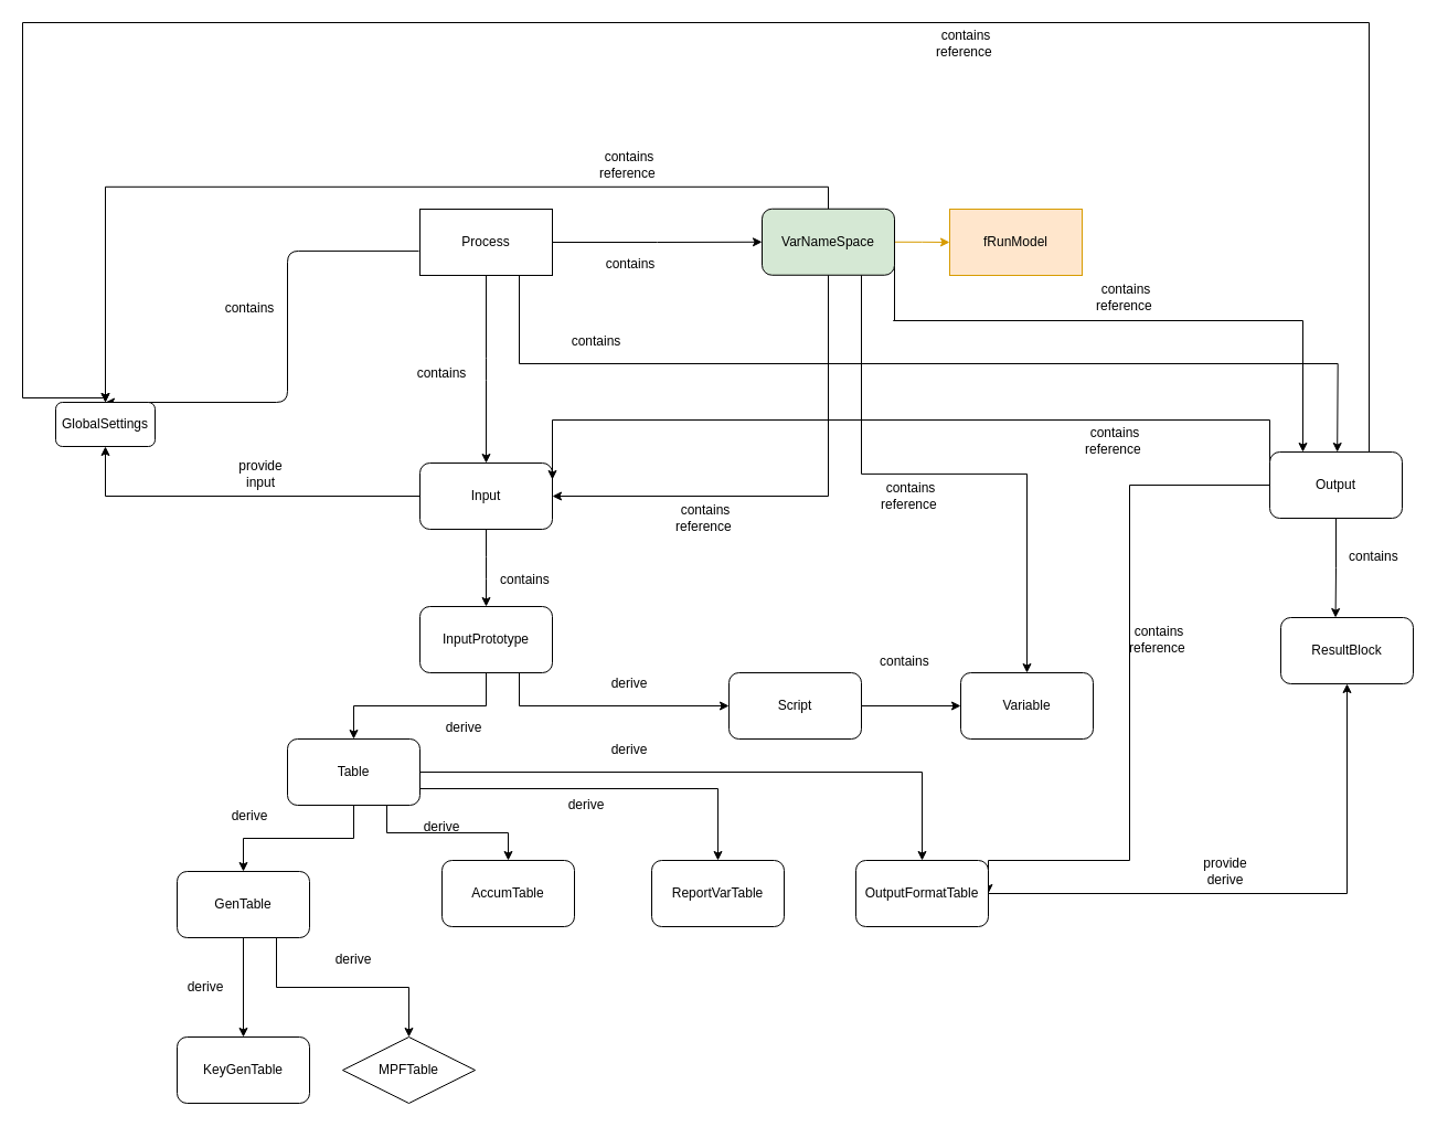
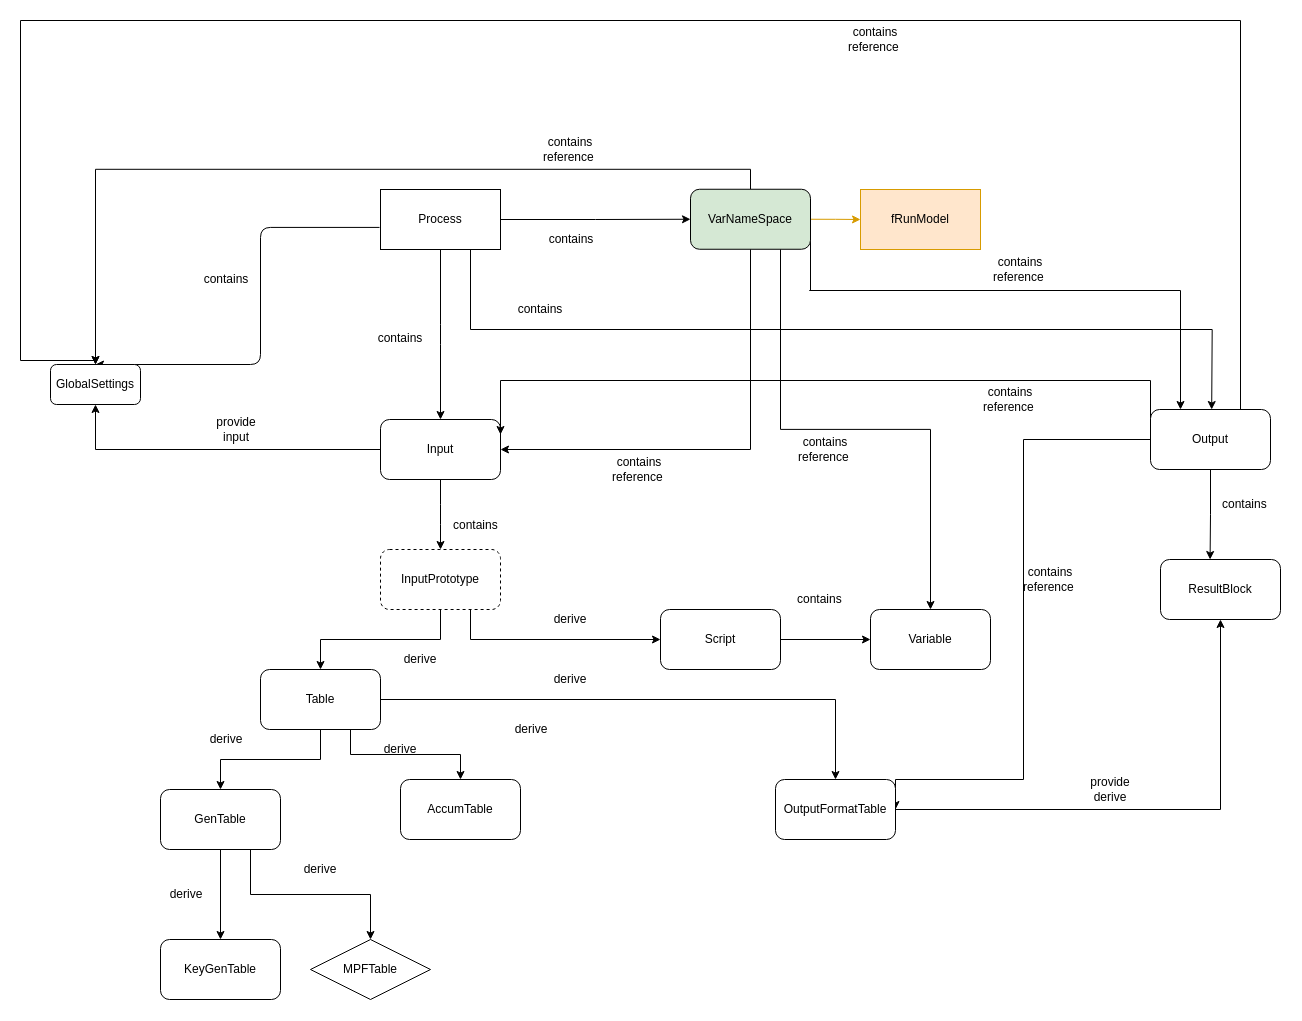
- <mxCell id="13" value="InputPrototype&lt;br&gt;" style="rounded=1;whiteSpace=wrap;html=1;" parent="1" vertex="1"><mxGeometry x="380" y="549" width="120" height="60" as="geometry" /></mxCell>
+ <mxCell id="13" value="InputPrototype&lt;br&gt;" style="rounded=1;whiteSpace=wrap;html=1;dashed=1;" parent="1" vertex="1"><mxGeometry x="380" y="549" width="120" height="60" as="geometry" /></mxCell>
- <mxCell id="18" style="edgeStyle=orthogonalEdgeStyle;rounded=0;orthogonalLoop=1;jettySize=auto;html=1;exitX=1;exitY=0.75;exitDx=0;exitDy=0;entryX=0.5;entryY=0;entryDx=0;entryDy=0;" parent="1" source="20" target="33" edge="1"><mxGeometry relative="1" as="geometry" /></mxCell>
- <mxCell id="33" value="ReportVarTable" style="rounded=1;whiteSpace=wrap;html=1;" parent="1" vertex="1"><mxGeometry x="590" y="779" width="120" height="60" as="geometry" /></mxCell>
